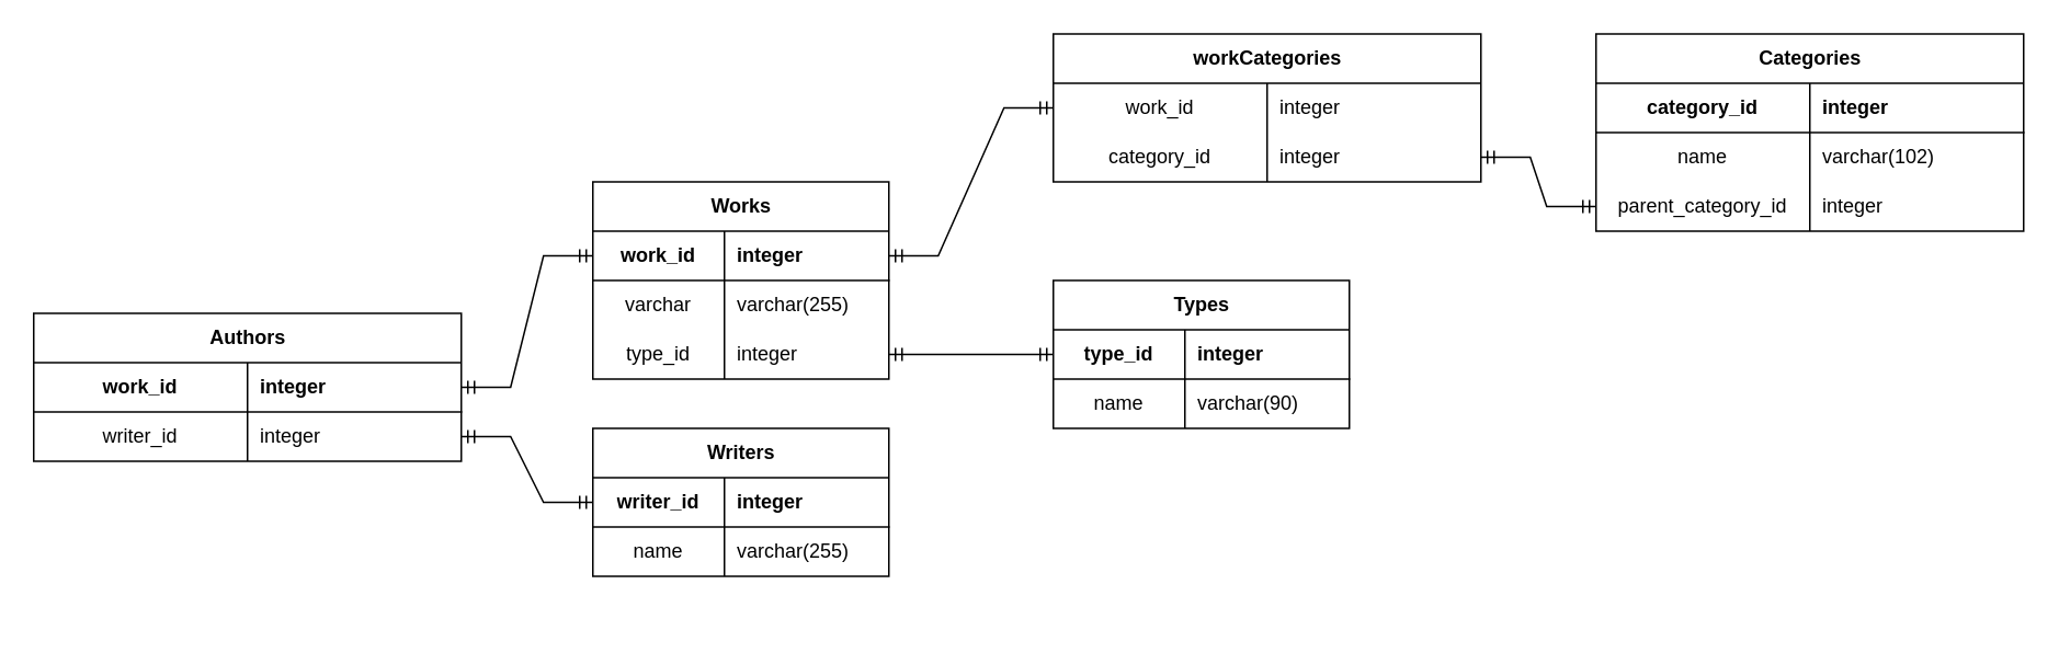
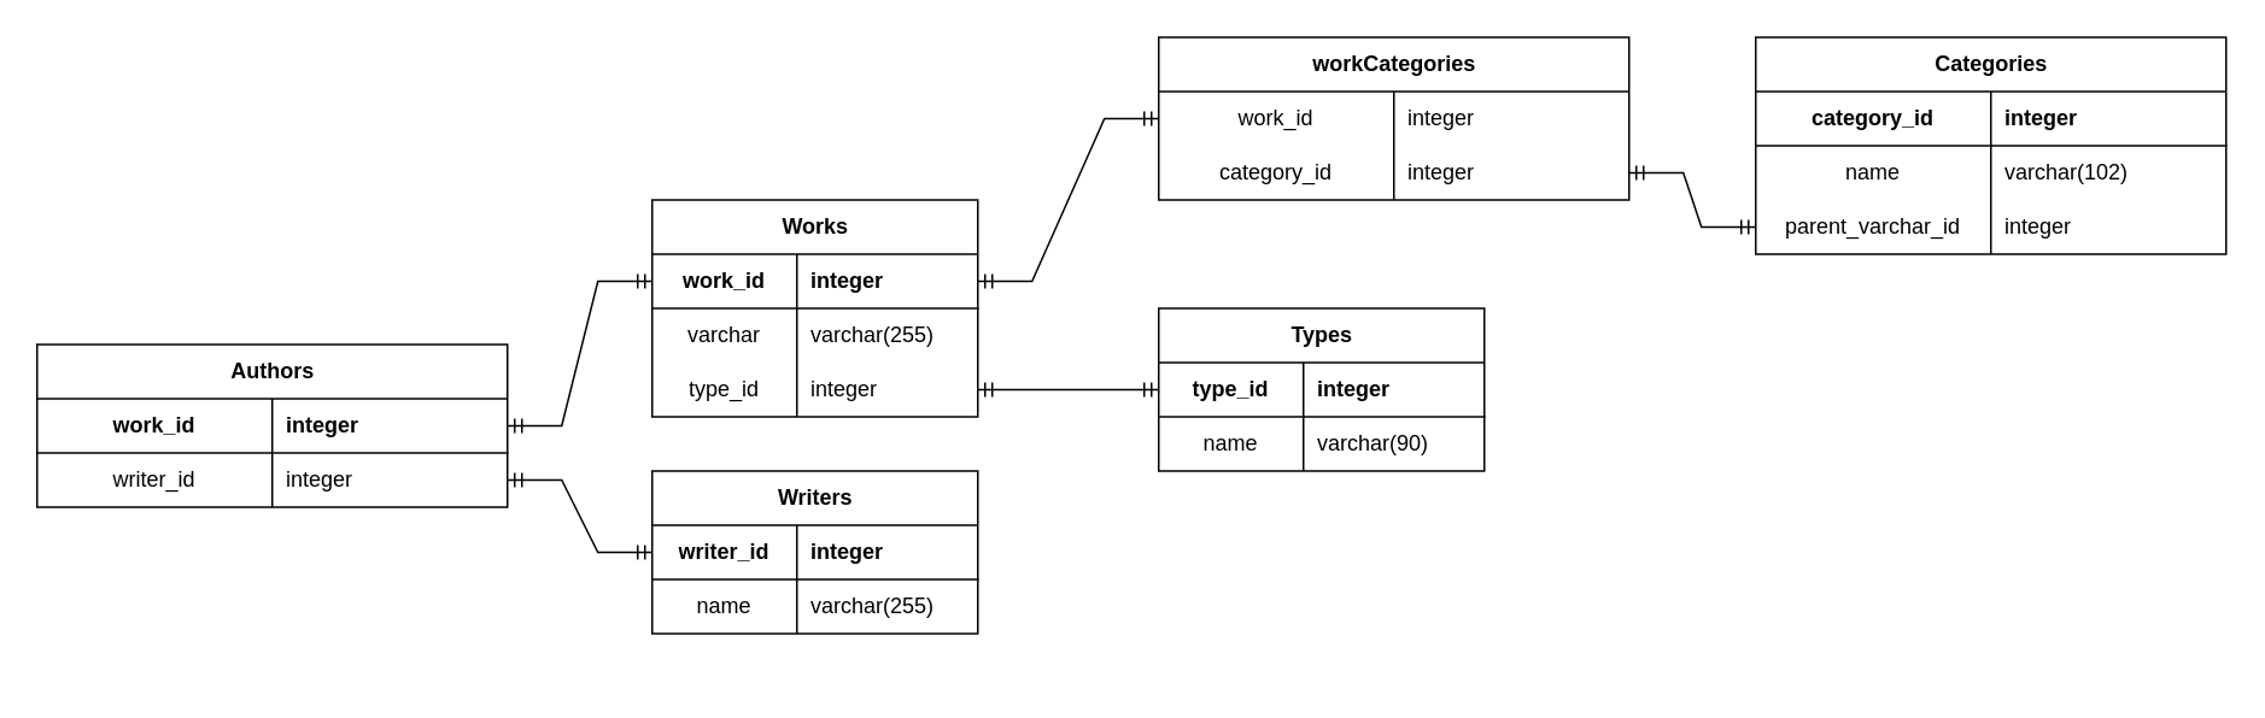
- <mxCell id="35" value="parent_category_id" style="shape=partialRectangle;connectable=0;fillColor=none;top=0;left=0;bottom=0;right=0;editable=1;overflow=hidden;whiteSpace=wrap;html=1;" vertex="1" parent="34"><mxGeometry width="130.0" height="30" as="geometry"><mxRectangle width="130.0" height="30" as="alternateBounds" /></mxGeometry></mxCell>
+ <mxCell id="35" value="parent_varchar_id" style="shape=partialRectangle;connectable=0;fillColor=none;top=0;left=0;bottom=0;right=0;editable=1;overflow=hidden;whiteSpace=wrap;html=1;" vertex="1" parent="34"><mxGeometry width="130.0" height="30" as="geometry"><mxRectangle width="130.0" height="30" as="alternateBounds" /></mxGeometry></mxCell>
